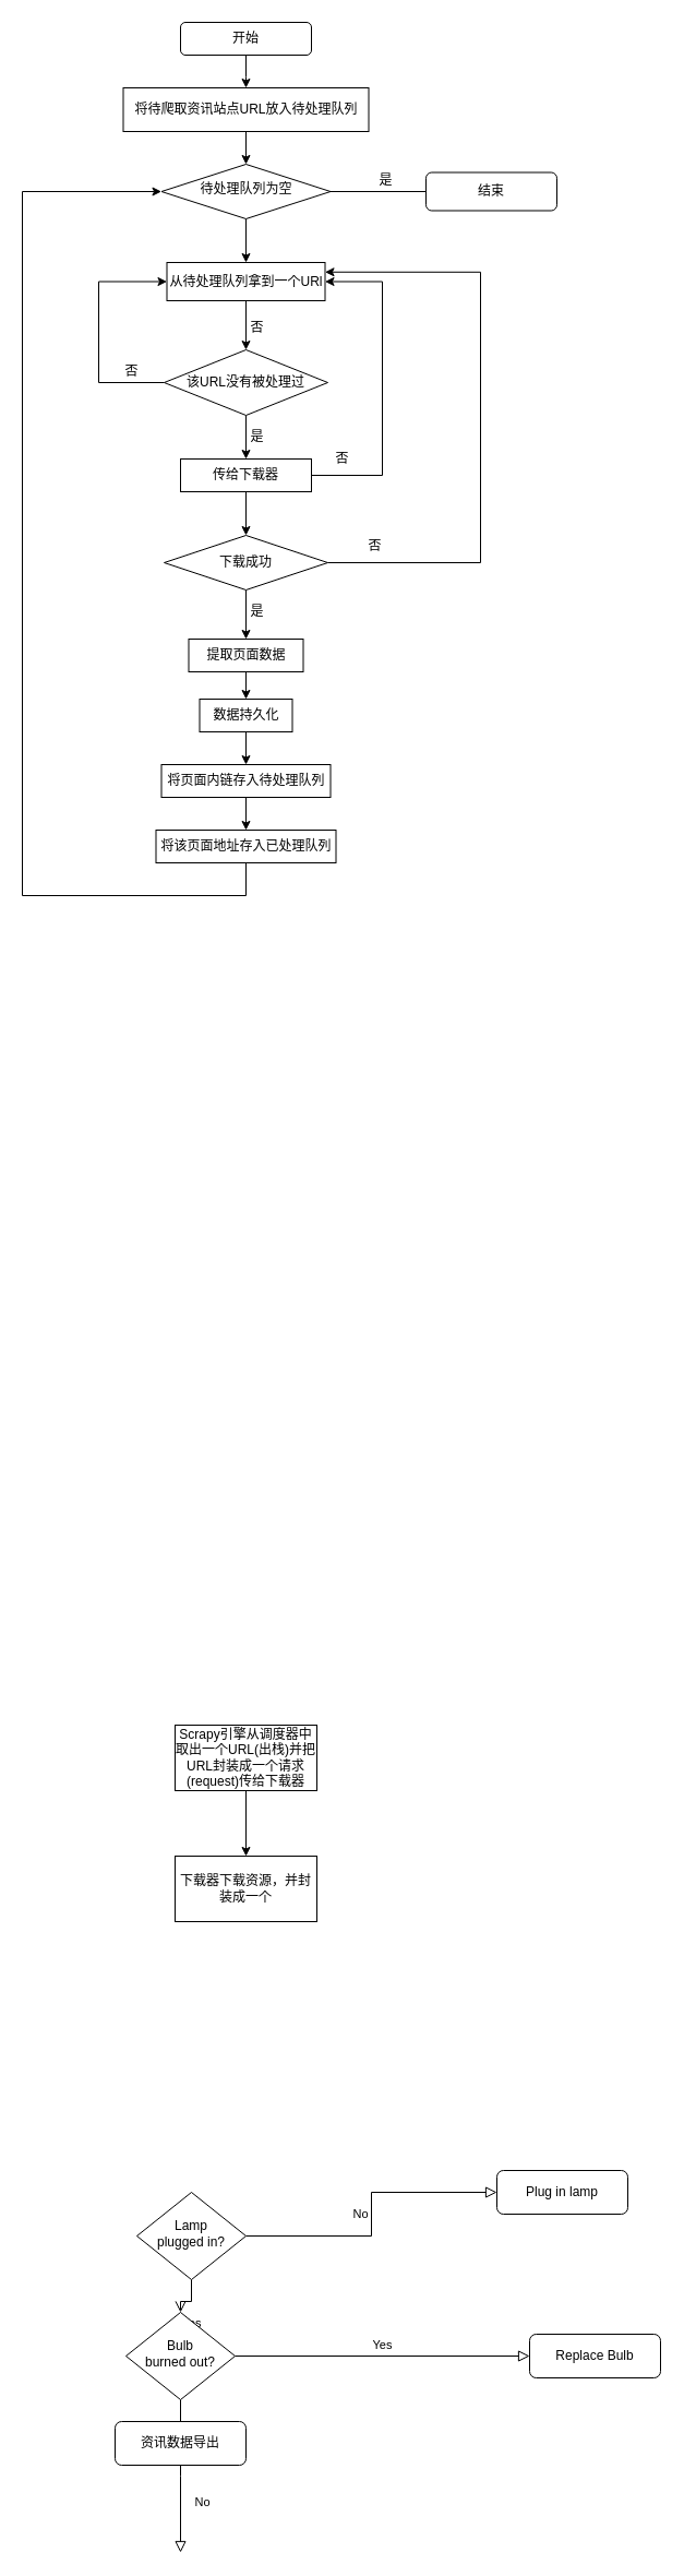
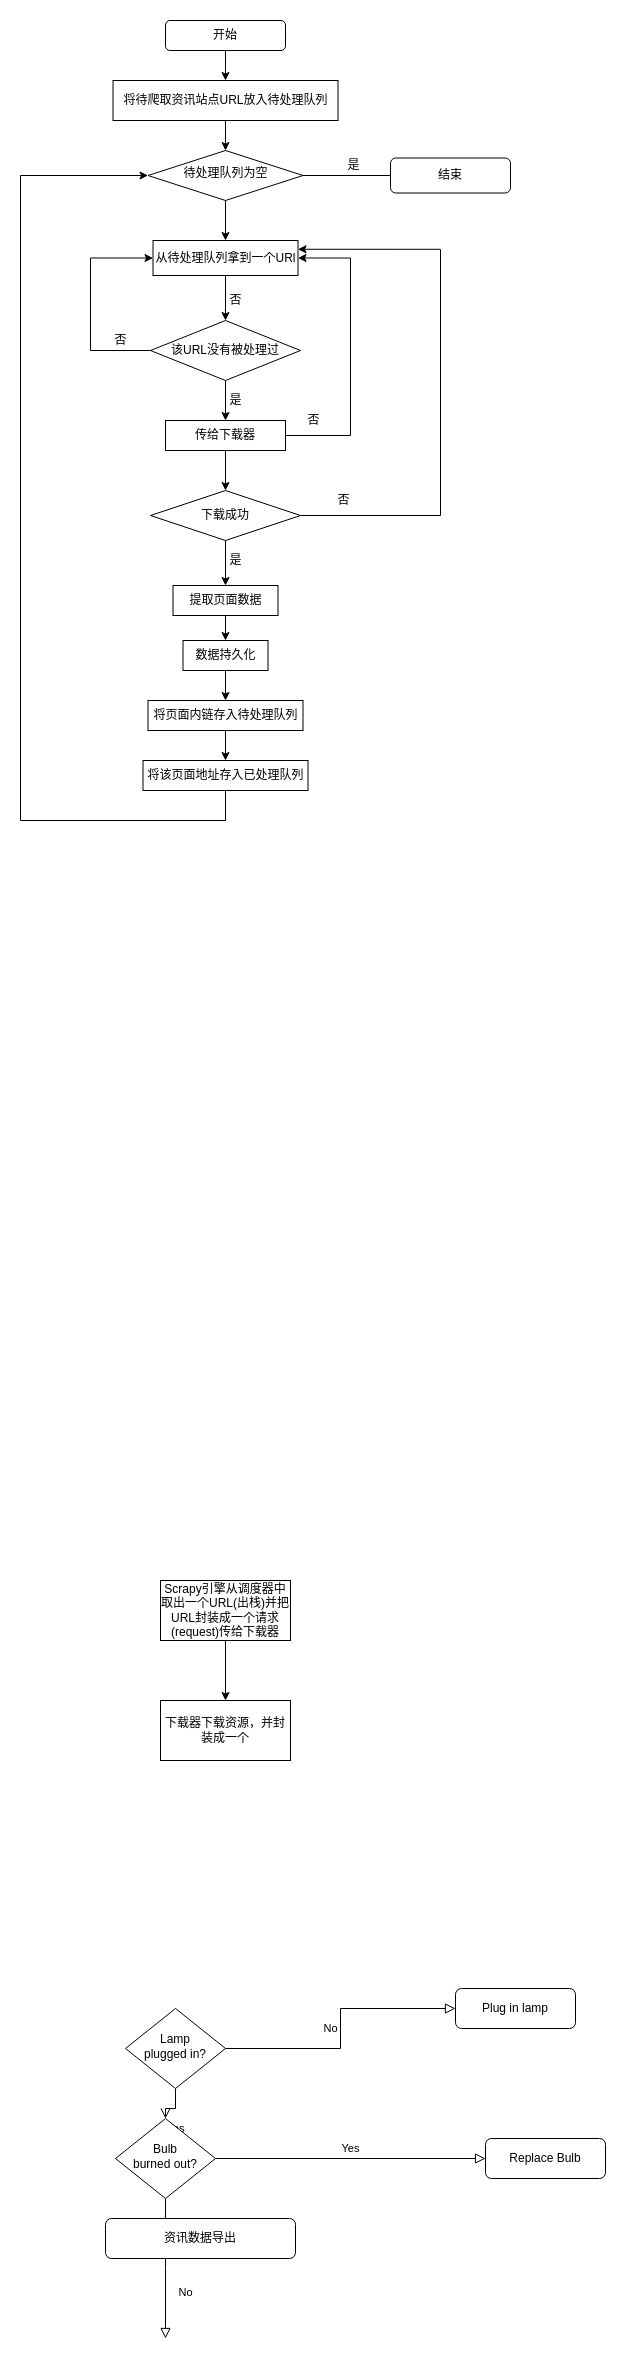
- <mxCell id="11" value="资讯数据导出" style="rounded=1;whiteSpace=wrap;html=1;fontSize=12;glass=0;strokeWidth=1;shadow=0;" parent="1" vertex="1"><mxGeometry x="105" y="2218" width="120" height="40" as="geometry" /></mxCell>
+ <mxCell id="11" value="资讯数据导出" style="rounded=1;whiteSpace=wrap;html=1;fontSize=12;glass=0;strokeWidth=1;shadow=0;" parent="1" vertex="1"><mxGeometry x="105" y="2218" width="190" height="40" as="geometry" /></mxCell>
